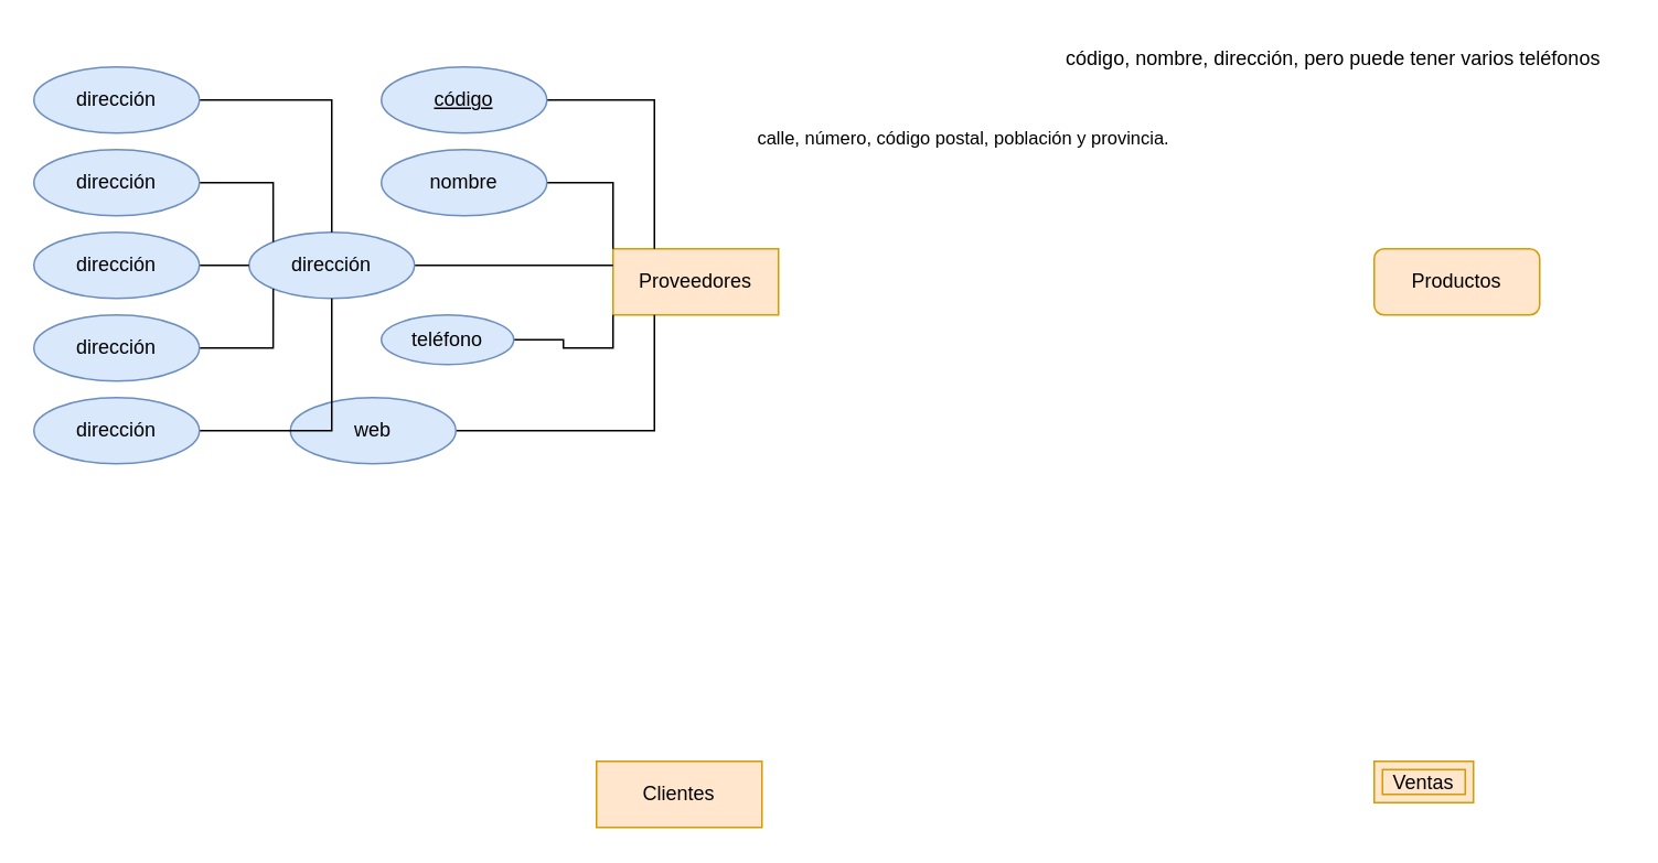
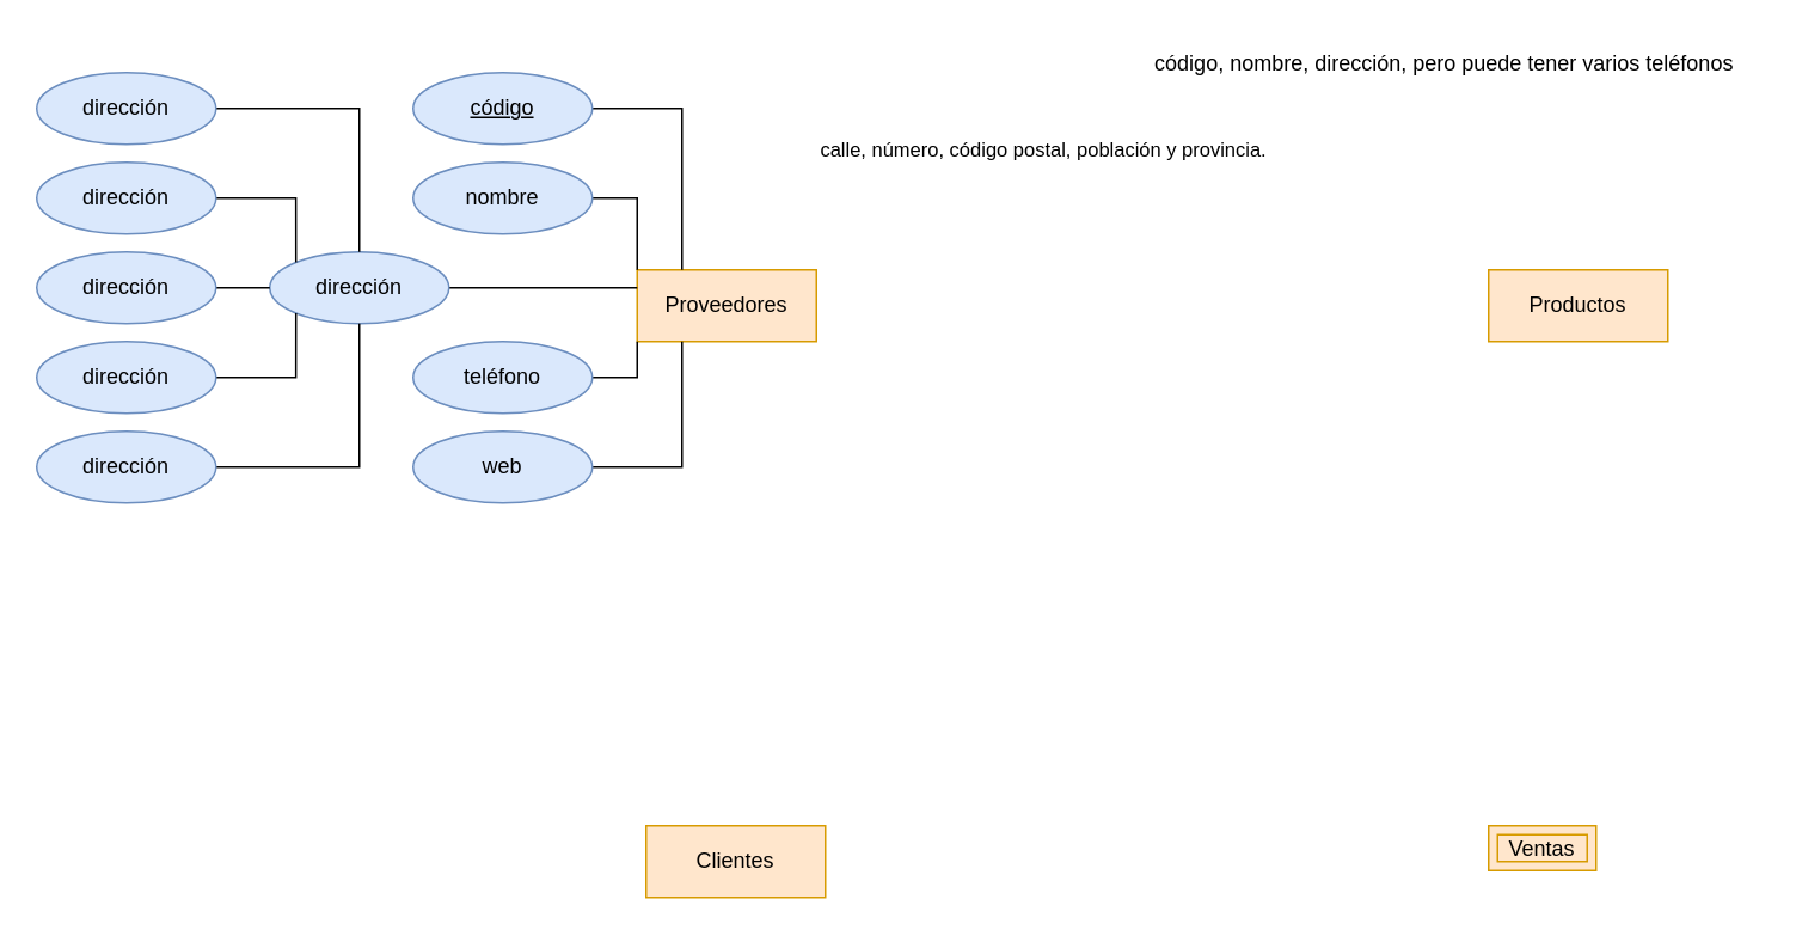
- <mxCell id="2" value="Proveedores" style="whiteSpace=wrap;html=1;align=center;fillColor=#ffe6cc;strokeColor=#d79b00;" vertex="1" parent="1"><mxGeometry x="370" y="150" width="100" height="40" as="geometry" /></mxCell>
+ <mxCell id="2" value="Proveedores" style="whiteSpace=wrap;html=1;align=center;fillColor=#ffe6cc;strokeColor=#d79b00;" vertex="1" parent="1"><mxGeometry x="355" y="150" width="100" height="40" as="geometry" /></mxCell>
- <mxCell id="4" value="Productos" style="whiteSpace=wrap;html=1;align=center;fillColor=#ffe6cc;strokeColor=#d79b00;rounded=1;" vertex="1" parent="1"><mxGeometry x="830" y="150" width="100" height="40" as="geometry" /></mxCell>
+ <mxCell id="4" value="Productos" style="whiteSpace=wrap;html=1;align=center;fillColor=#ffe6cc;strokeColor=#d79b00;" vertex="1" parent="1"><mxGeometry x="830" y="150" width="100" height="40" as="geometry" /></mxCell>
- <mxCell id="12" value="teléfono" style="ellipse;whiteSpace=wrap;html=1;align=center;fillColor=#dae8fc;strokeColor=#6c8ebf;" vertex="1" parent="1"><mxGeometry x="230" y="190" width="80" height="30" as="geometry" /></mxCell>
+ <mxCell id="12" value="teléfono" style="ellipse;whiteSpace=wrap;html=1;align=center;fillColor=#dae8fc;strokeColor=#6c8ebf;" vertex="1" parent="1"><mxGeometry x="230" y="190" width="100" height="40" as="geometry" /></mxCell>
- <mxCell id="16" value="web" style="ellipse;whiteSpace=wrap;html=1;align=center;fillColor=#dae8fc;strokeColor=#6c8ebf;" vertex="1" parent="1"><mxGeometry x="175" y="240" width="100" height="40" as="geometry" /></mxCell>
+ <mxCell id="16" value="web" style="ellipse;whiteSpace=wrap;html=1;align=center;fillColor=#dae8fc;strokeColor=#6c8ebf;" vertex="1" parent="1"><mxGeometry x="230" y="240" width="100" height="40" as="geometry" /></mxCell>
